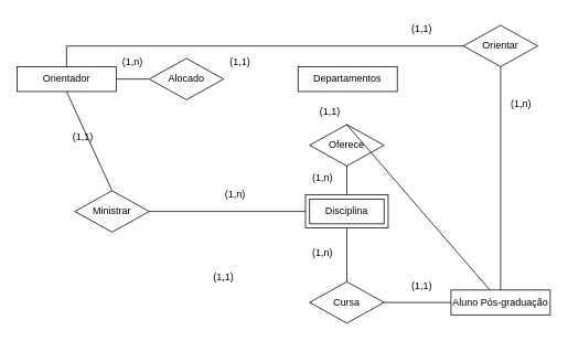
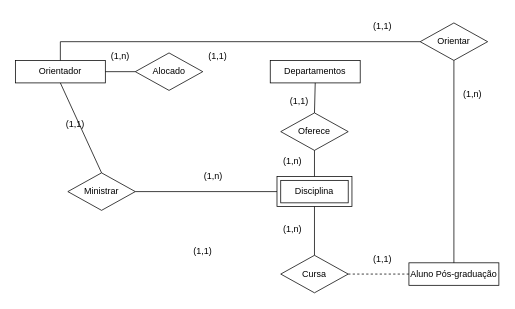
- <mxCell id="6" value="" style="endArrow=none;html=1;rounded=0;exitX=0.5;exitY=0;exitDx=0;exitDy=0;" parent="1" source="5" target="4" edge="1"><mxGeometry relative="1" as="geometry"><mxPoint x="310" y="250" as="sourcePoint" /><mxPoint x="470" y="250" as="targetPoint" /></mxGeometry></mxCell>
+ <mxCell id="6" value="" style="endArrow=none;html=1;rounded=0;exitX=0.5;exitY=0;exitDx=0;exitDy=0;entryX=0.5;entryY=1;entryDx=0;entryDy=0;" parent="1" source="5" target="2" edge="1"><mxGeometry relative="1" as="geometry"><mxPoint x="310" y="250" as="sourcePoint" /><mxPoint x="470" y="250" as="targetPoint" /></mxGeometry></mxCell>
- <mxCell id="21" value="" style="endArrow=none;html=1;rounded=0;exitX=1;exitY=0.5;exitDx=0;exitDy=0;entryX=0;entryY=0.5;entryDx=0;entryDy=0;" parent="1" source="19" target="4" edge="1"><mxGeometry relative="1" as="geometry"><mxPoint x="310" y="250" as="sourcePoint" /><mxPoint x="470" y="250" as="targetPoint" /></mxGeometry></mxCell>
+ <mxCell id="21" value="" style="endArrow=none;html=1;rounded=0;exitX=1;exitY=0.5;exitDx=0;exitDy=0;entryX=0;entryY=0.5;entryDx=0;entryDy=0;dashed=1;" parent="1" source="19" target="4" edge="1"><mxGeometry relative="1" as="geometry"><mxPoint x="310" y="250" as="sourcePoint" /><mxPoint x="470" y="250" as="targetPoint" /></mxGeometry></mxCell>
